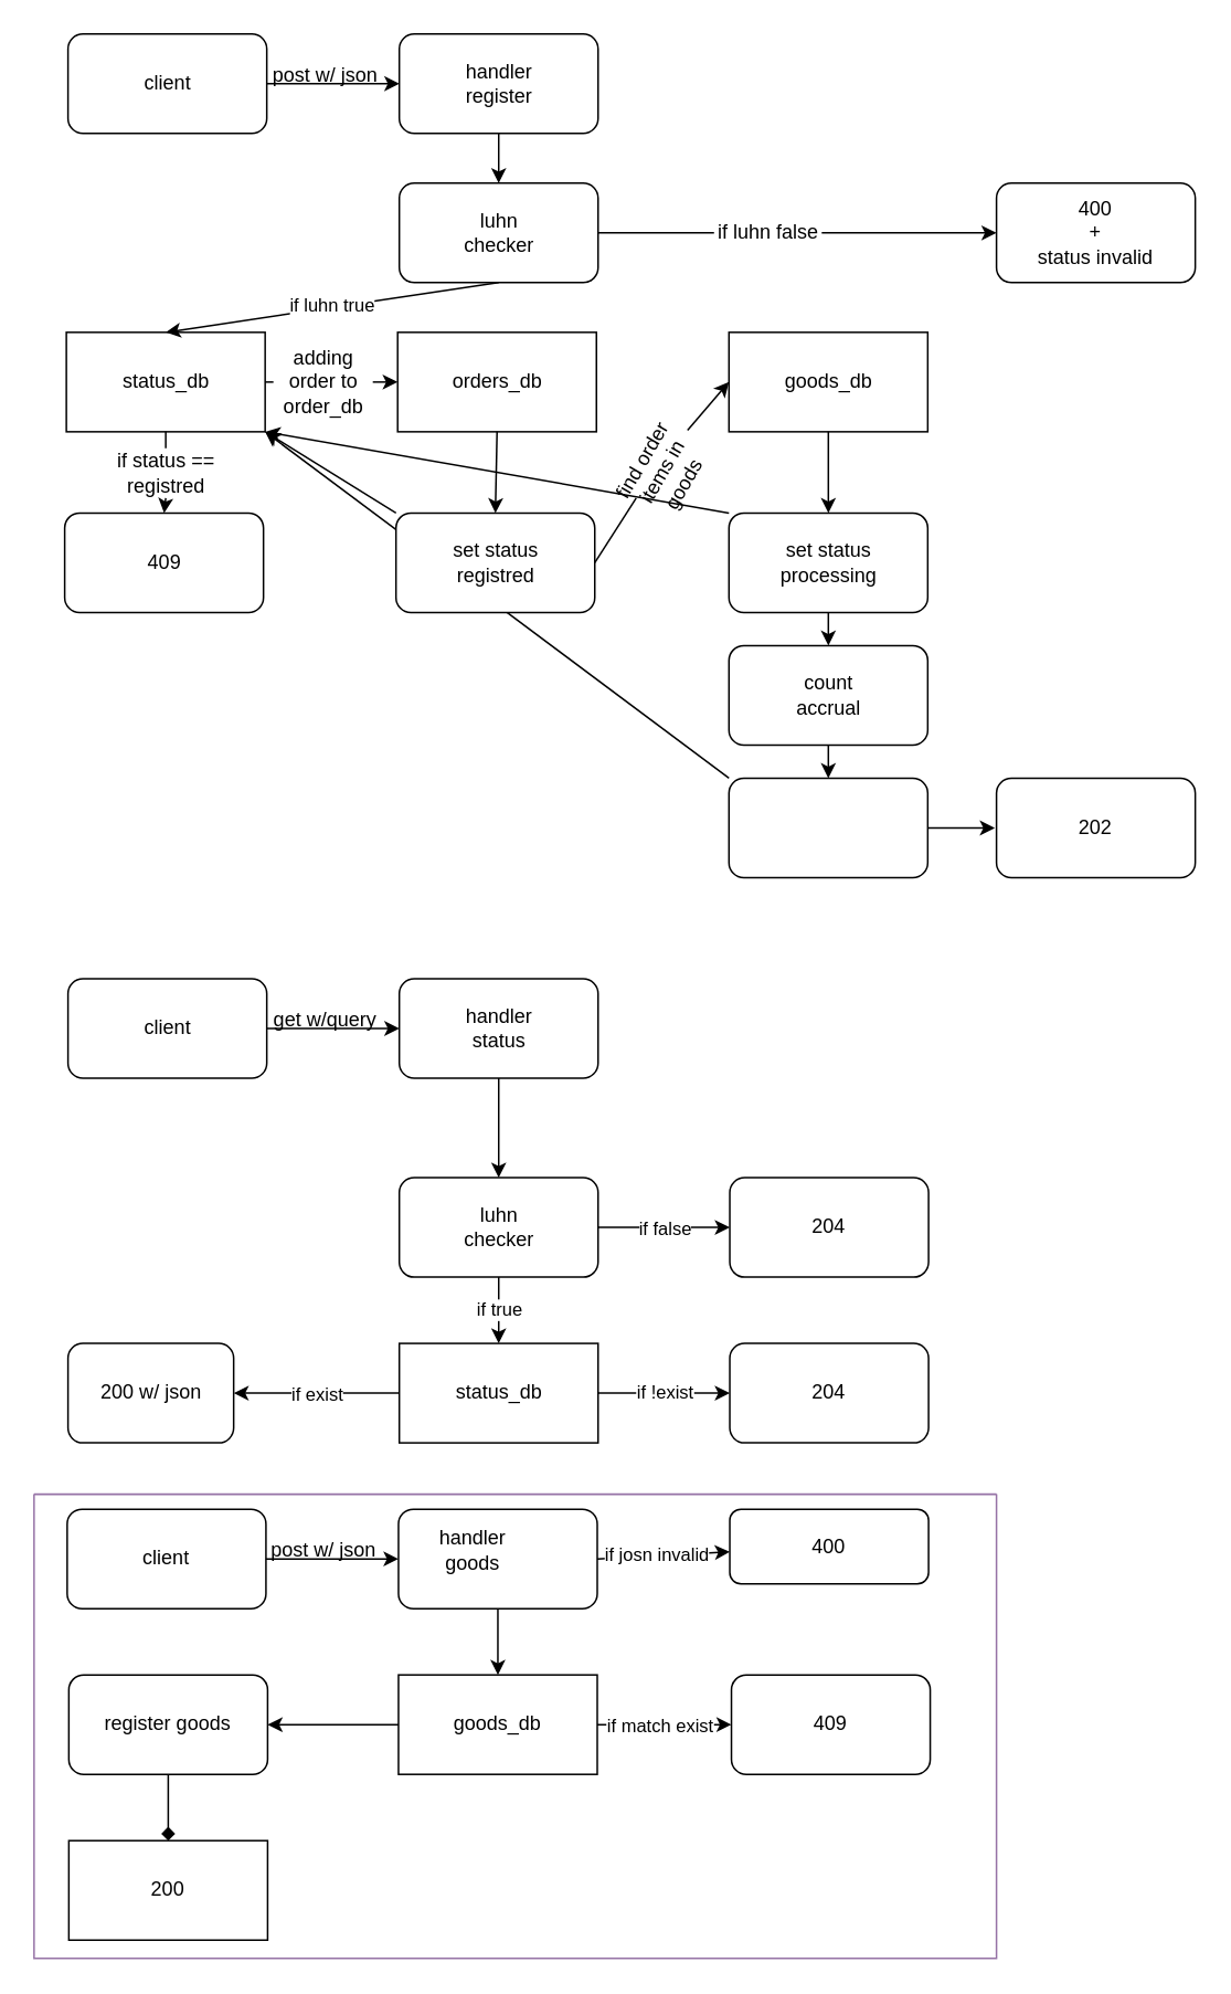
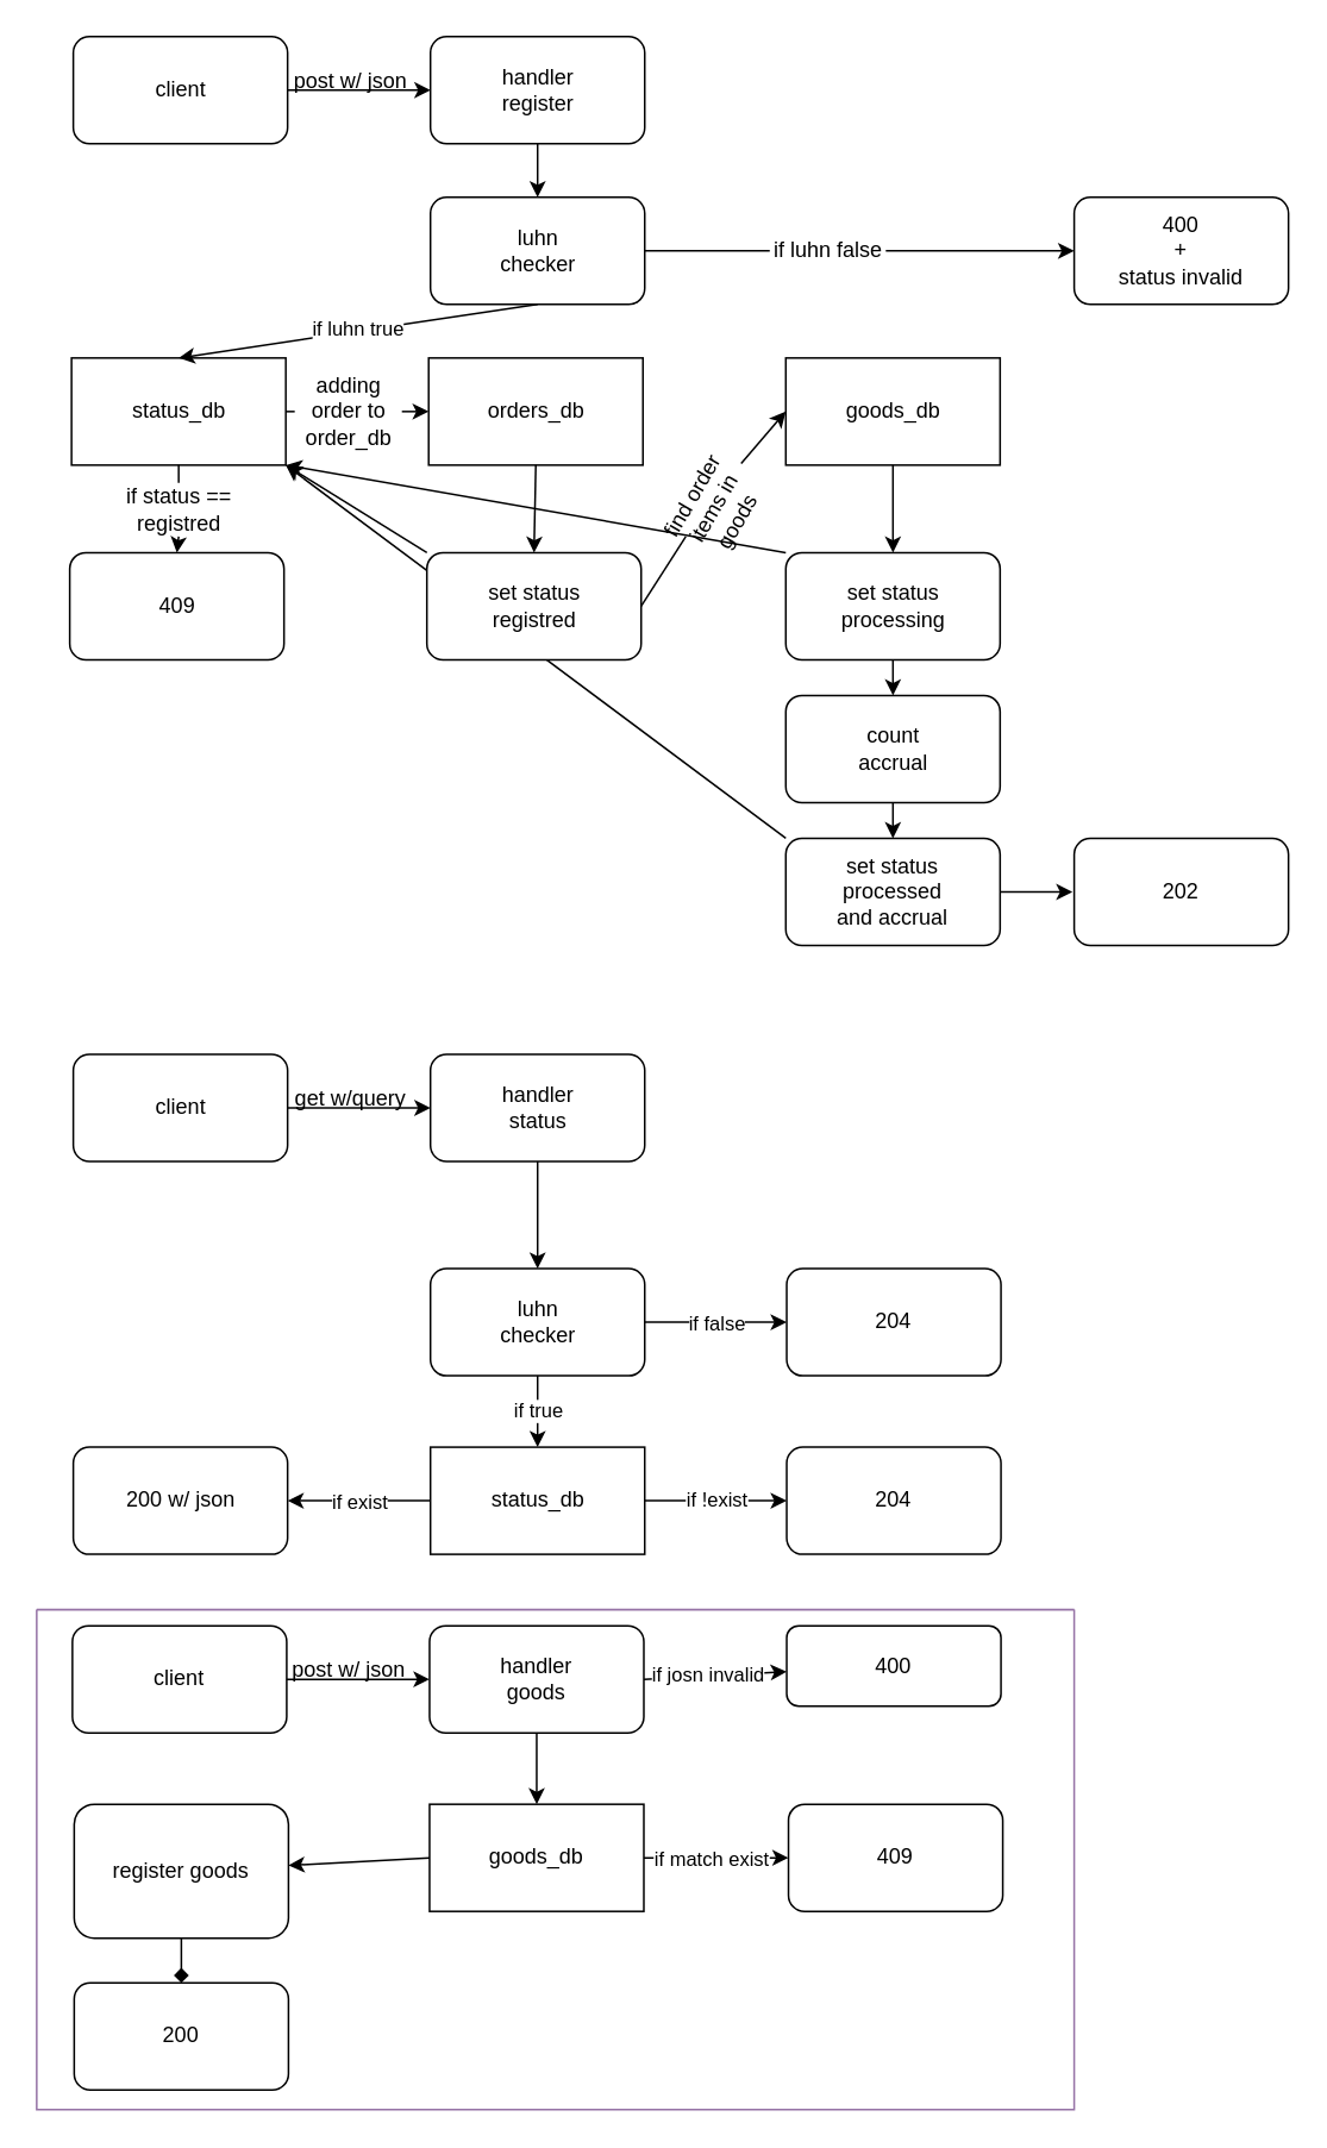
+ <mxCell id="41" value="set status processed and accrual" style="text;html=1;strokeColor=none;fillColor=none;align=center;verticalAlign=middle;whiteSpace=wrap;rounded=0;" vertex="1" parent="1"><mxGeometry x="462" y="484.02" width="75" height="30" as="geometry" /></mxCell>
- <mxCell id="69" value="200 w/ json" style="rounded=1;whiteSpace=wrap;html=1;" vertex="1" parent="1"><mxGeometry x="40.5" y="810" width="100" height="60" as="geometry" /></mxCell>
+ <mxCell id="69" value="200 w/ json" style="rounded=1;whiteSpace=wrap;html=1;" vertex="1" parent="1"><mxGeometry x="40.5" y="810" width="120" height="60" as="geometry" /></mxCell>
- <mxCell id="74" value="handler goods" style="text;html=1;strokeColor=none;fillColor=none;align=center;verticalAlign=middle;whiteSpace=wrap;rounded=0;" vertex="1" parent="1"><mxGeometry x="255" y="920" width="60" height="30" as="geometry" /></mxCell>
+ <mxCell id="74" value="handler goods" style="text;html=1;strokeColor=none;fillColor=none;align=center;verticalAlign=middle;whiteSpace=wrap;rounded=0;" vertex="1" parent="1"><mxGeometry x="270" y="925" width="60" height="30" as="geometry" /></mxCell>
- <mxCell id="89" value="register goods" style="rounded=1;whiteSpace=wrap;html=1;" vertex="1" parent="1"><mxGeometry x="41" y="1010" width="120" height="60" as="geometry" /></mxCell>
+ <mxCell id="89" value="register goods" style="rounded=1;whiteSpace=wrap;html=1;" vertex="1" parent="1"><mxGeometry x="41" y="1010" width="120" height="75" as="geometry" /></mxCell>
- <mxCell id="91" value="200" style="whiteSpace=wrap;html=1;rounded=0;" vertex="1" parent="1"><mxGeometry x="41" y="1110" width="120" height="60" as="geometry" /></mxCell>
+ <mxCell id="91" value="200" style="rounded=1;whiteSpace=wrap;html=1;" vertex="1" parent="1"><mxGeometry x="41" y="1110" width="120" height="60" as="geometry" /></mxCell>
